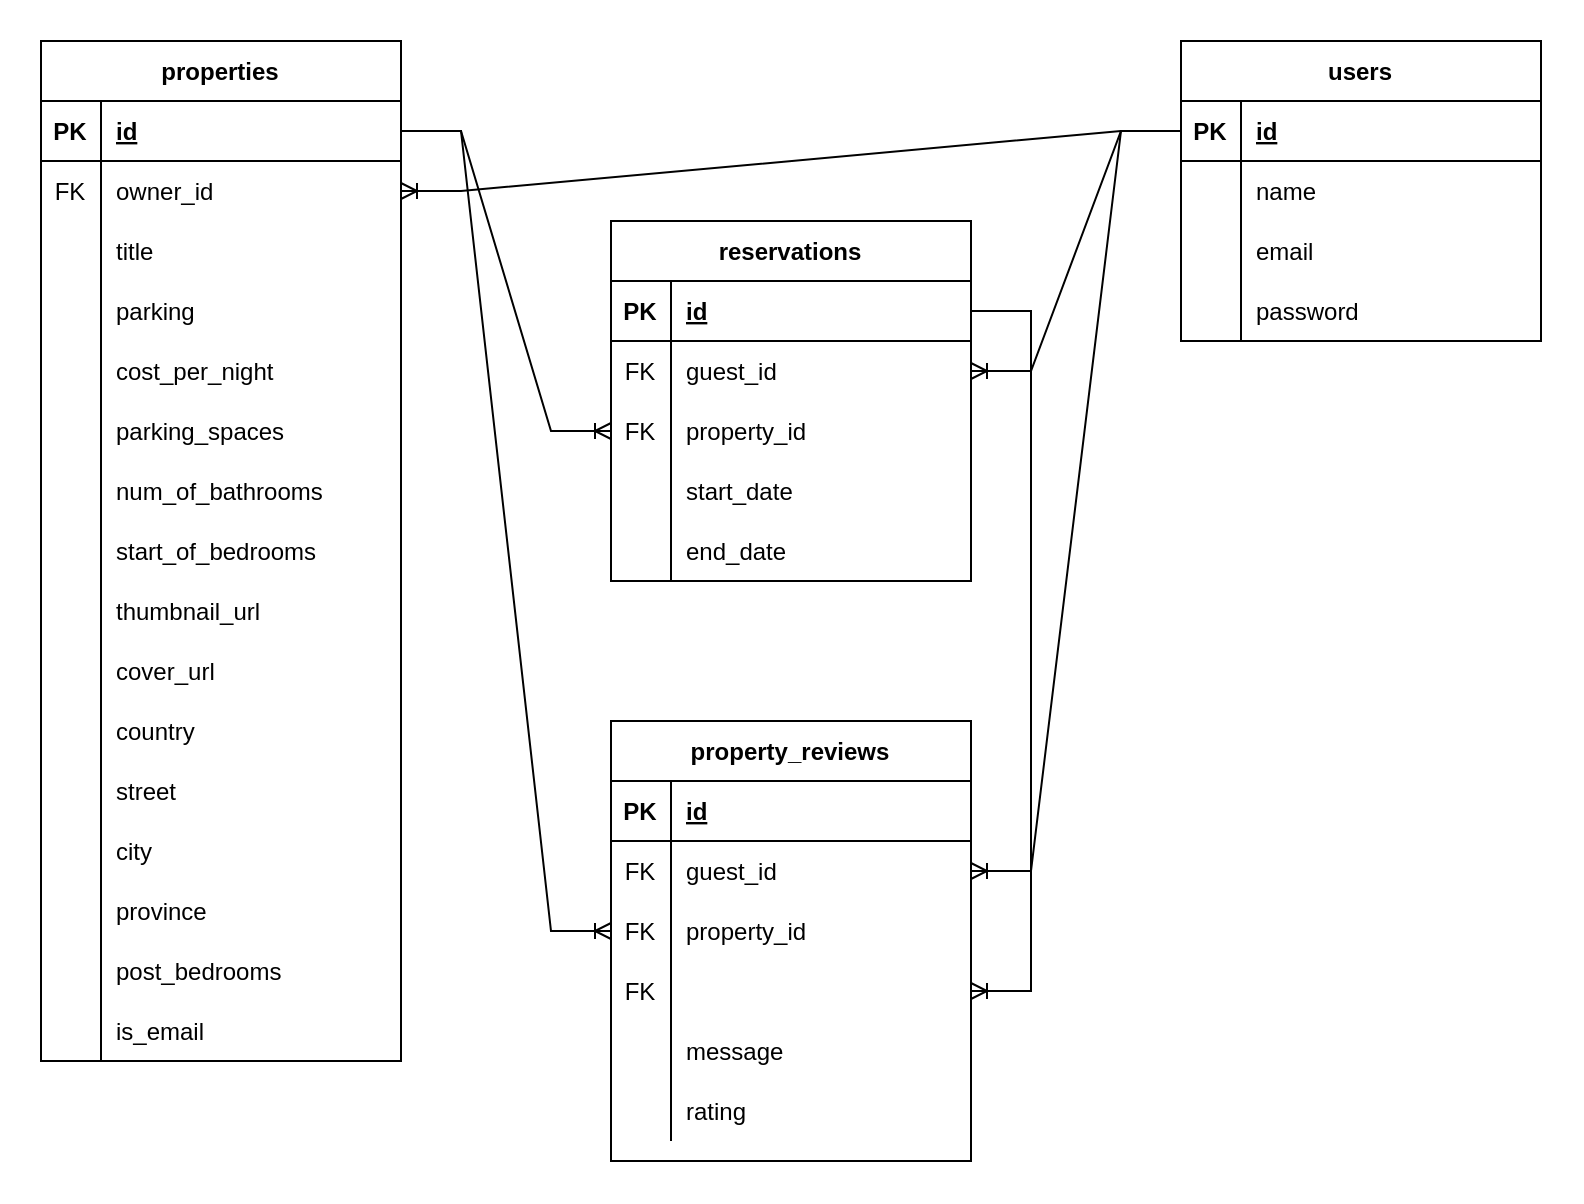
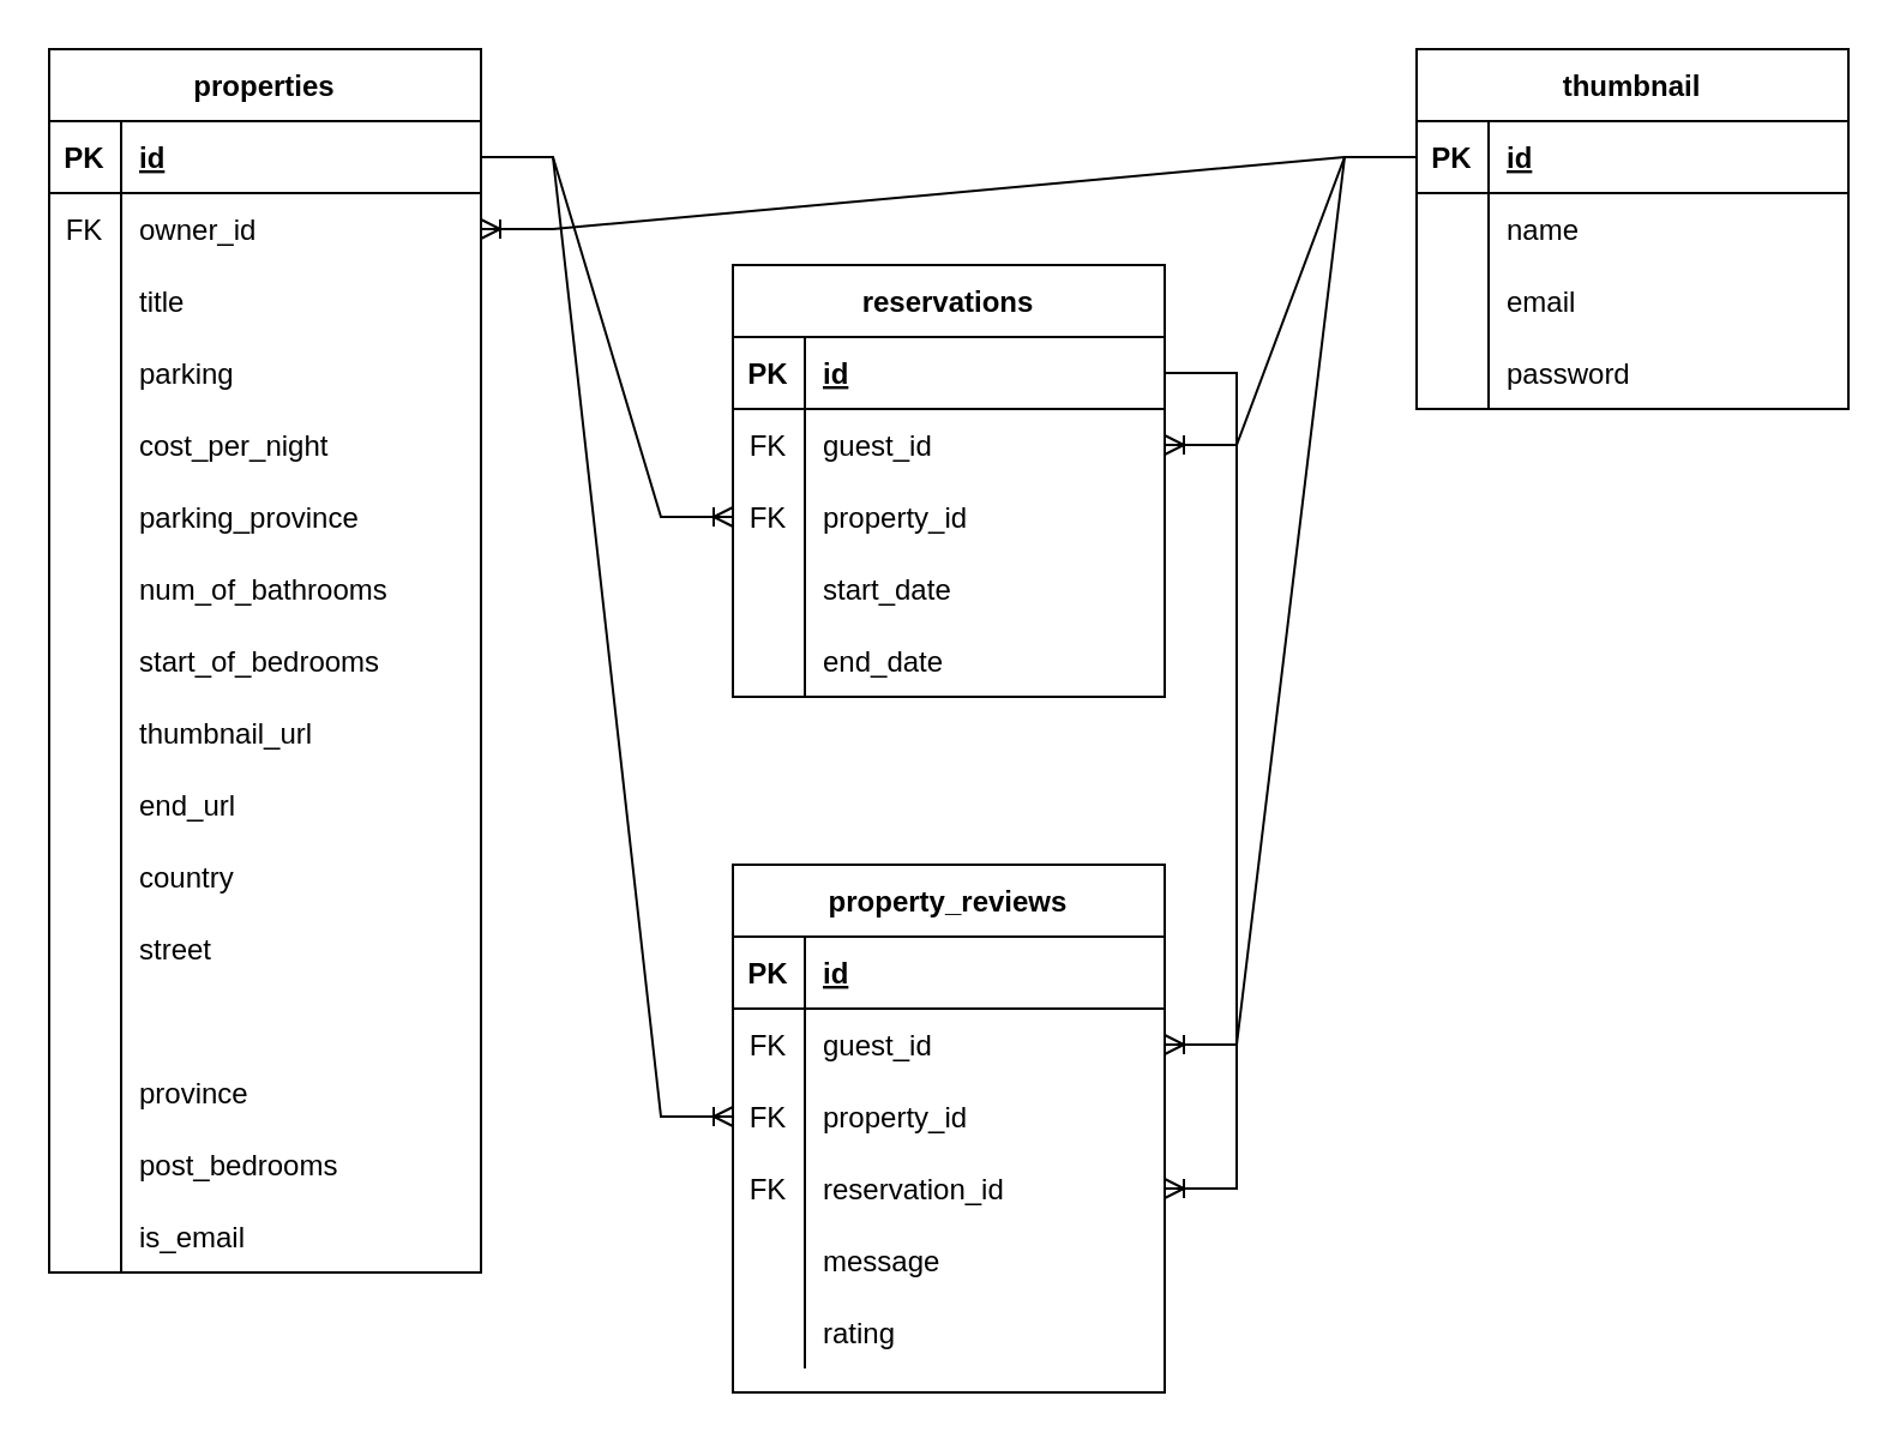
- <mxCell id="2" value="users" style="shape=table;startSize=30;container=1;collapsible=1;childLayout=tableLayout;fixedRows=1;rowLines=0;fontStyle=1;align=center;resizeLast=1;" vertex="1" parent="1"><mxGeometry x="590" y="20" width="180" height="150" as="geometry" /></mxCell>
+ <mxCell id="2" value="thumbnail" style="shape=table;startSize=30;container=1;collapsible=1;childLayout=tableLayout;fixedRows=1;rowLines=0;fontStyle=1;align=center;resizeLast=1;" vertex="1" parent="1"><mxGeometry x="590" y="20" width="180" height="150" as="geometry" /></mxCell>
- <mxCell id="68" value="parking_spaces" style="shape=partialRectangle;connectable=0;fillColor=none;top=0;left=0;bottom=0;right=0;align=left;spacingLeft=6;overflow=hidden;" vertex="1" parent="66"><mxGeometry x="30" width="150" height="30" as="geometry"><mxRectangle width="150" height="30" as="alternateBounds" /></mxGeometry></mxCell>
+ <mxCell id="68" value="parking_province" style="shape=partialRectangle;connectable=0;fillColor=none;top=0;left=0;bottom=0;right=0;align=left;spacingLeft=6;overflow=hidden;" vertex="1" parent="66"><mxGeometry x="30" width="150" height="30" as="geometry"><mxRectangle width="150" height="30" as="alternateBounds" /></mxGeometry></mxCell>
- <mxCell id="80" value="cover_url" style="shape=partialRectangle;connectable=0;fillColor=none;top=0;left=0;bottom=0;right=0;align=left;spacingLeft=6;overflow=hidden;" vertex="1" parent="78"><mxGeometry x="30" width="150" height="30" as="geometry"><mxRectangle width="150" height="30" as="alternateBounds" /></mxGeometry></mxCell>
+ <mxCell id="80" value="end_url" style="shape=partialRectangle;connectable=0;fillColor=none;top=0;left=0;bottom=0;right=0;align=left;spacingLeft=6;overflow=hidden;" vertex="1" parent="78"><mxGeometry x="30" width="150" height="30" as="geometry"><mxRectangle width="150" height="30" as="alternateBounds" /></mxGeometry></mxCell>
- <mxCell id="89" value="city" style="shape=partialRectangle;connectable=0;fillColor=none;top=0;left=0;bottom=0;right=0;align=left;spacingLeft=6;overflow=hidden;" vertex="1" parent="87"><mxGeometry x="30" width="150" height="30" as="geometry"><mxRectangle width="150" height="30" as="alternateBounds" /></mxGeometry></mxCell>
+ <mxCell id="27" value="reservation_id" style="shape=partialRectangle;connectable=0;fillColor=none;top=0;left=0;bottom=0;right=0;align=left;spacingLeft=6;overflow=hidden;" vertex="1" parent="25"><mxGeometry x="30" width="150" height="30" as="geometry"><mxRectangle width="150" height="30" as="alternateBounds" /></mxGeometry></mxCell>
